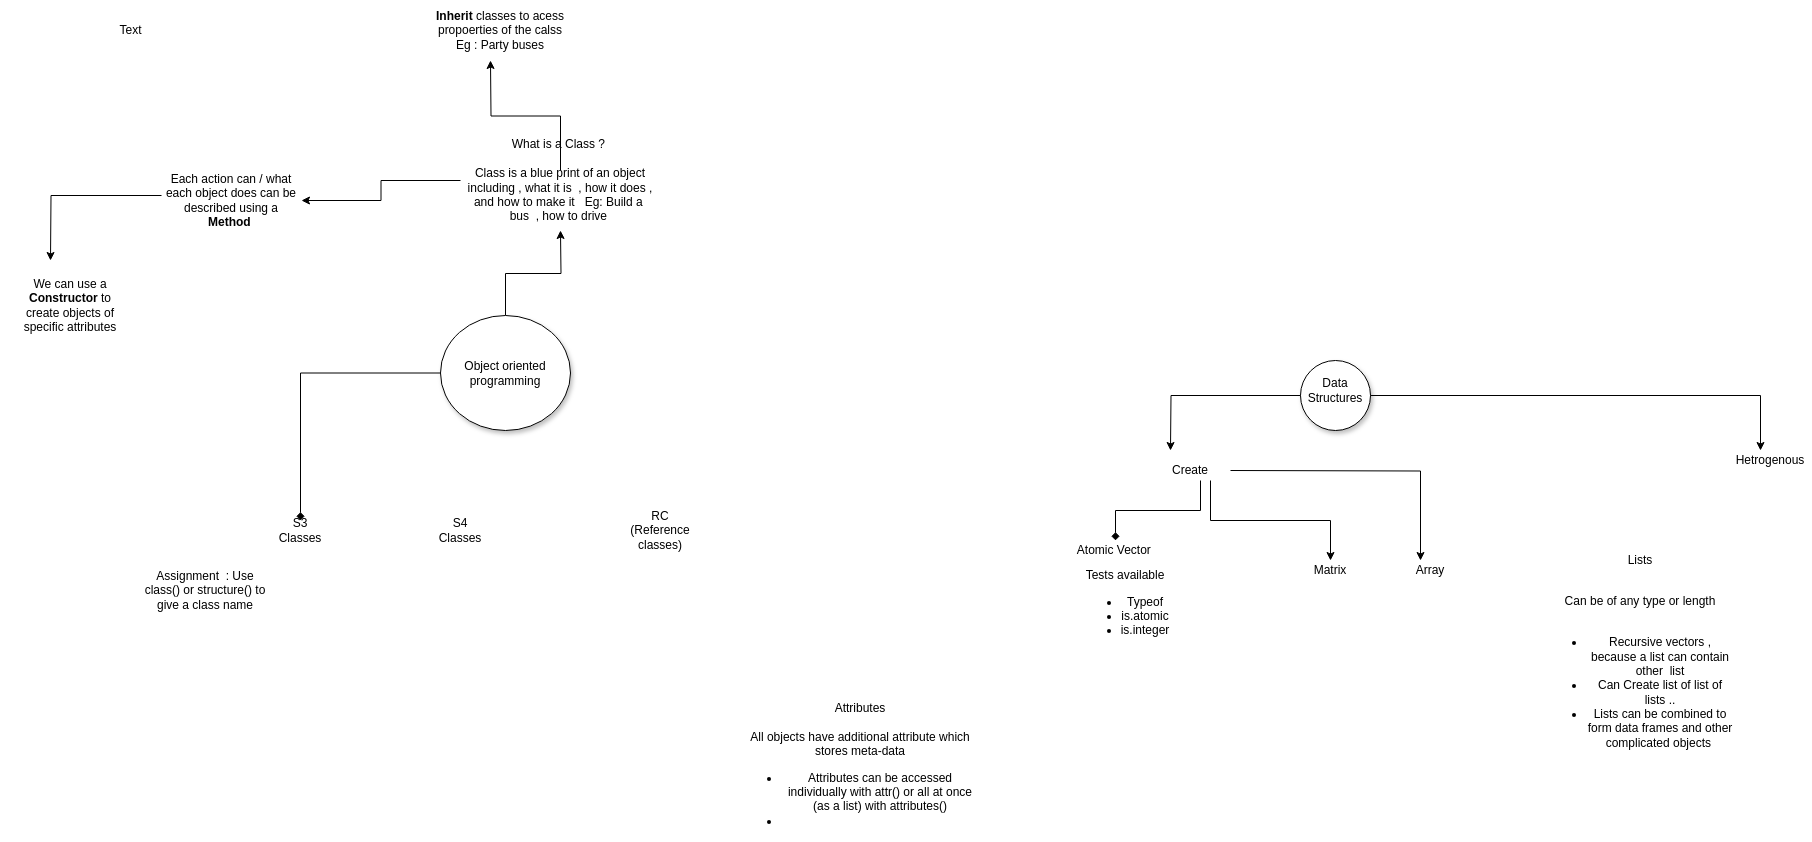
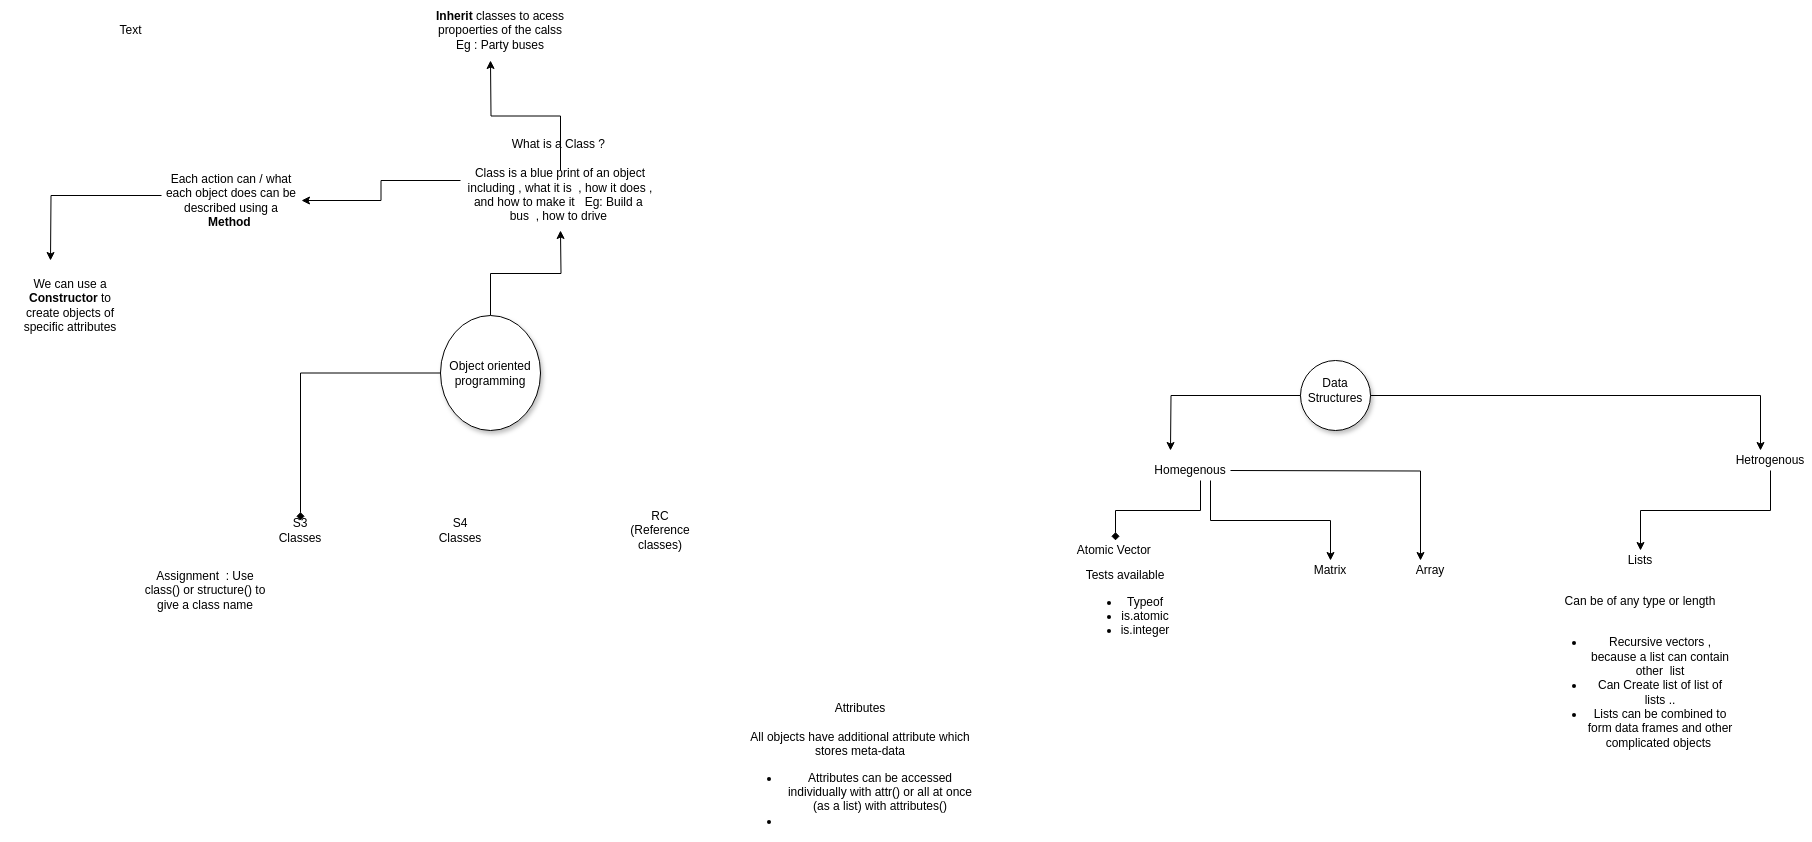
- <mxCell id="22" value="Object oriented programming" style="ellipse;whiteSpace=wrap;html=1;shadow=1;" vertex="1" parent="1"><mxGeometry x="440" y="315" width="130" height="115" as="geometry" /></mxCell>
+ <mxCell id="22" value="Object oriented programming" style="ellipse;whiteSpace=wrap;html=1;shadow=1;" vertex="1" parent="1"><mxGeometry x="440" y="315" width="100" height="115" as="geometry" /></mxCell>
- <mxCell id="8" value="Create" style="text;html=1;strokeColor=none;fillColor=none;align=center;verticalAlign=middle;whiteSpace=wrap;rounded=0;shadow=1;" vertex="1" parent="1"><mxGeometry x="1170" y="460" width="40" height="20" as="geometry" /></mxCell>
+ <mxCell id="8" value="Homegenous" style="text;html=1;strokeColor=none;fillColor=none;align=center;verticalAlign=middle;whiteSpace=wrap;rounded=0;shadow=1;" vertex="1" parent="1"><mxGeometry x="1170" y="460" width="40" height="20" as="geometry" /></mxCell>
+ <mxCell id="9" style="edgeStyle=orthogonalEdgeStyle;rounded=0;orthogonalLoop=1;jettySize=auto;html=1;exitX=0.5;exitY=1;exitDx=0;exitDy=0;entryX=0.5;entryY=0;entryDx=0;entryDy=0;" edge="1" parent="1" source="10" target="17"><mxGeometry relative="1" as="geometry"><mxPoint x="1640" y="550" as="targetPoint" /></mxGeometry></mxCell>
